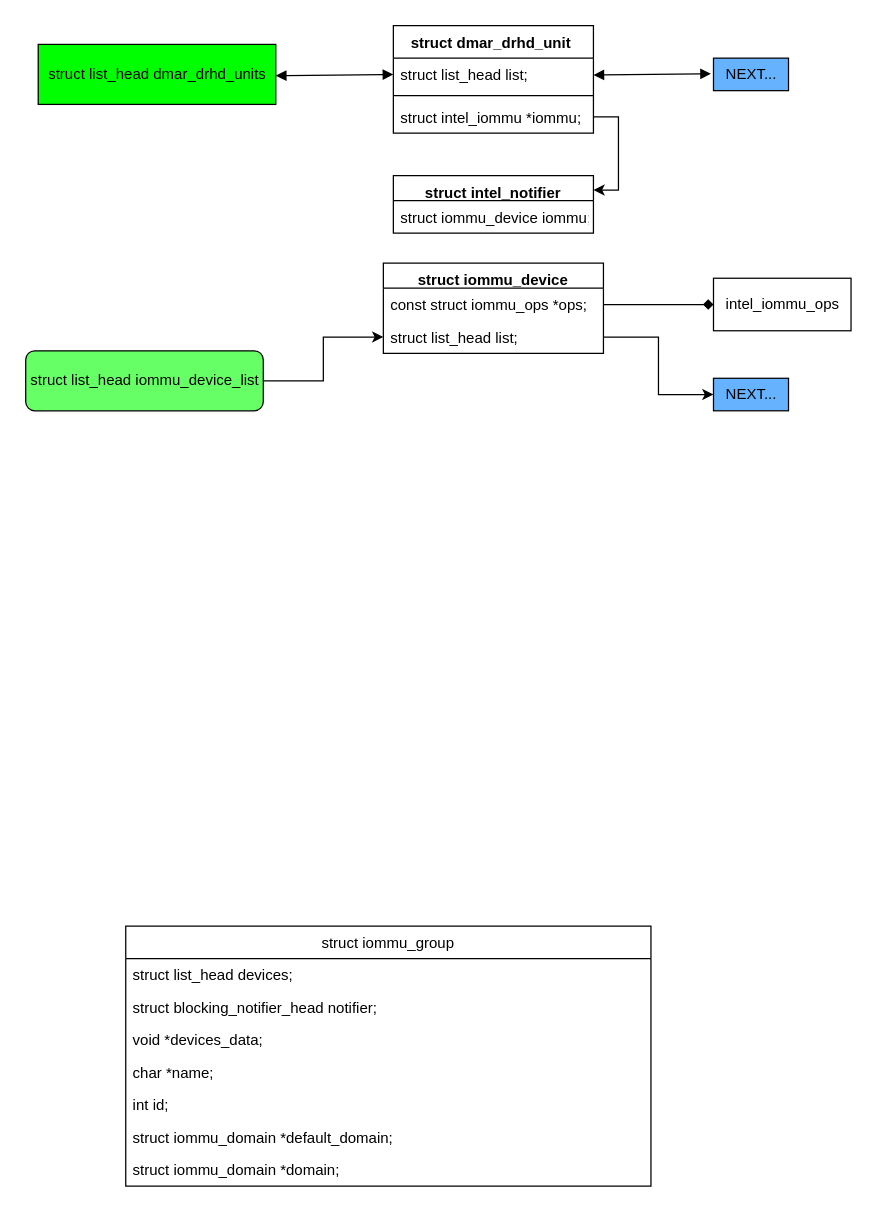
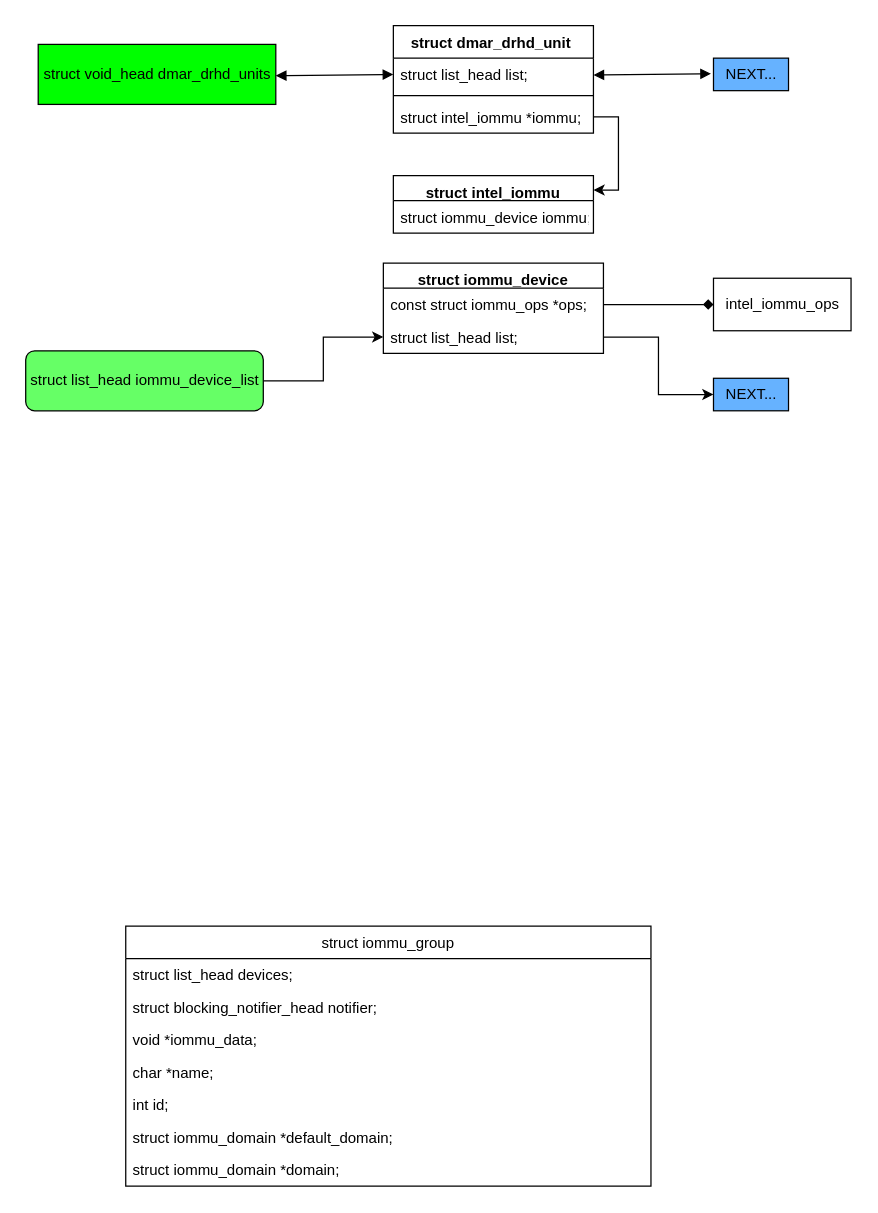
- <mxCell id="14" value="struct list_head dmar_drhd_units" style="html=1;fillColor=#00FF00;" vertex="1" parent="1"><mxGeometry x="30" y="35" width="190" height="48" as="geometry" /></mxCell>
+ <mxCell id="14" value="struct void_head dmar_drhd_units" style="html=1;fillColor=#00FF00;" vertex="1" parent="1"><mxGeometry x="30" y="35" width="190" height="48" as="geometry" /></mxCell>
- <mxCell id="15" value="struct intel_notifier" style="swimlane;fontStyle=1;align=center;verticalAlign=top;childLayout=stackLayout;horizontal=1;startSize=20;horizontalStack=0;resizeParent=1;resizeParentMax=0;resizeLast=0;collapsible=1;marginBottom=0;" vertex="1" parent="1"><mxGeometry x="314" y="140" width="160" height="46" as="geometry" /></mxCell>
+ <mxCell id="15" value="struct intel_iommu" style="swimlane;fontStyle=1;align=center;verticalAlign=top;childLayout=stackLayout;horizontal=1;startSize=20;horizontalStack=0;resizeParent=1;resizeParentMax=0;resizeLast=0;collapsible=1;marginBottom=0;" vertex="1" parent="1"><mxGeometry x="314" y="140" width="160" height="46" as="geometry" /></mxCell>
- <mxCell id="5" value="void *devices_data;" style="text;strokeColor=none;fillColor=none;align=left;verticalAlign=top;spacingLeft=4;spacingRight=4;overflow=hidden;rotatable=0;points=[[0,0.5],[1,0.5]];portConstraint=eastwest;" vertex="1" parent="2"><mxGeometry y="78" width="420" height="26" as="geometry" /></mxCell>
+ <mxCell id="5" value="void *iommu_data;" style="text;strokeColor=none;fillColor=none;align=left;verticalAlign=top;spacingLeft=4;spacingRight=4;overflow=hidden;rotatable=0;points=[[0,0.5],[1,0.5]];portConstraint=eastwest;" vertex="1" parent="2"><mxGeometry y="78" width="420" height="26" as="geometry" /></mxCell>
